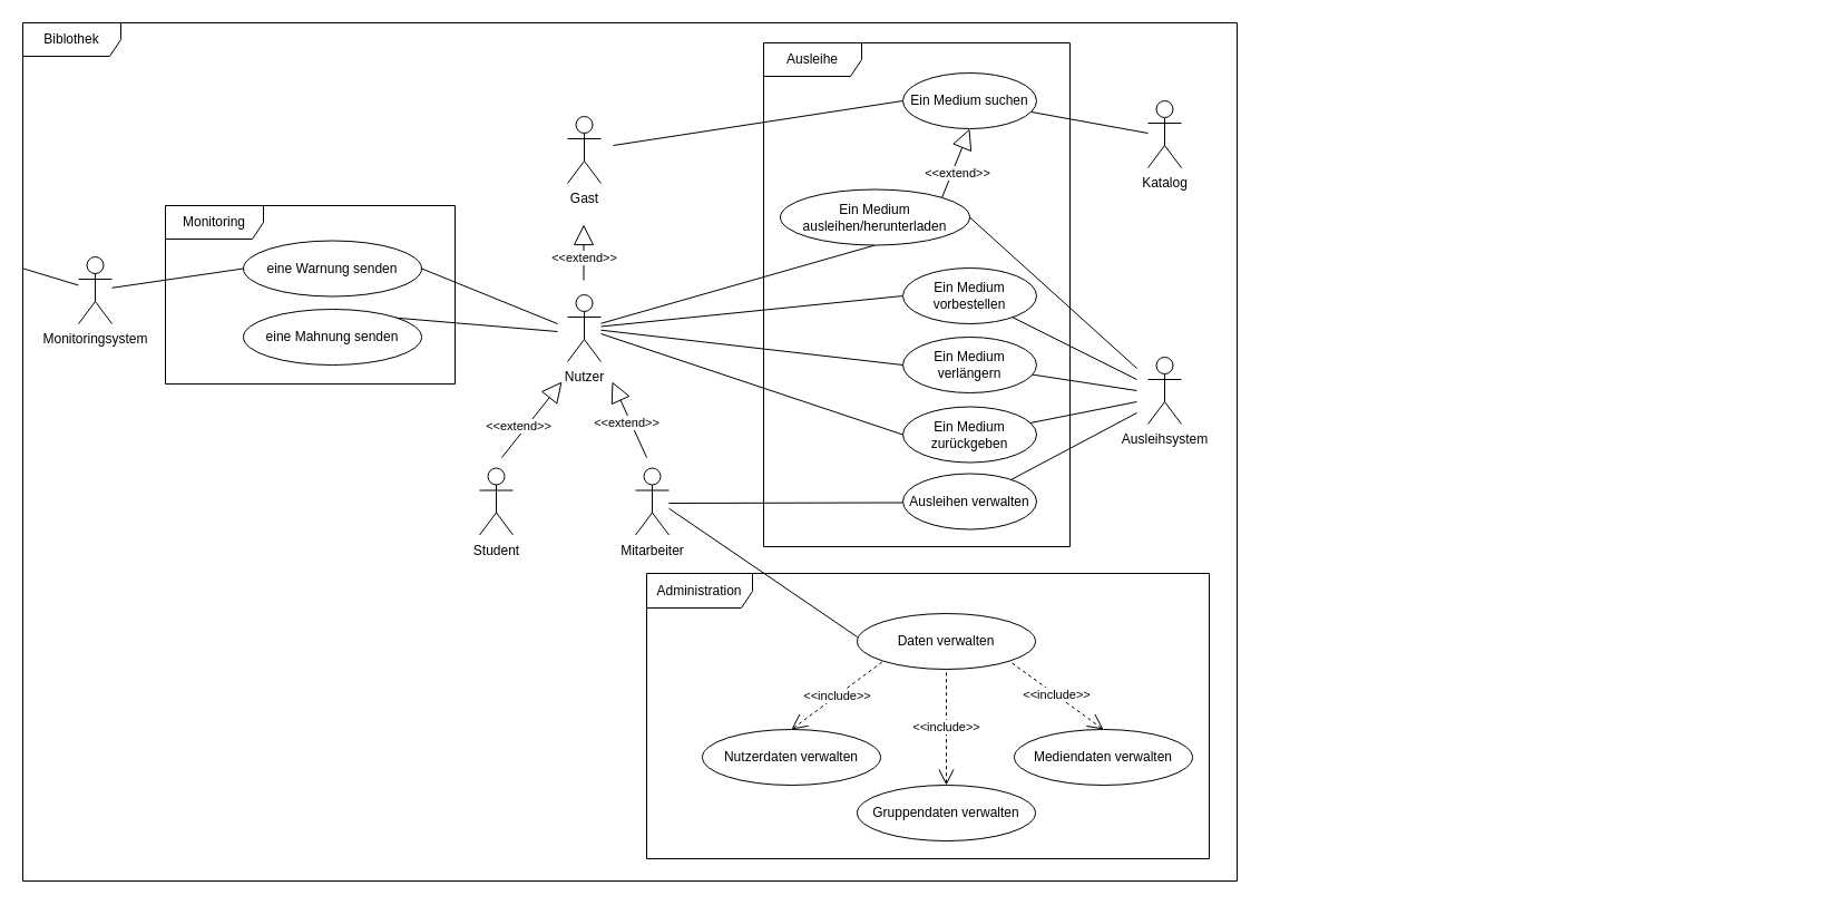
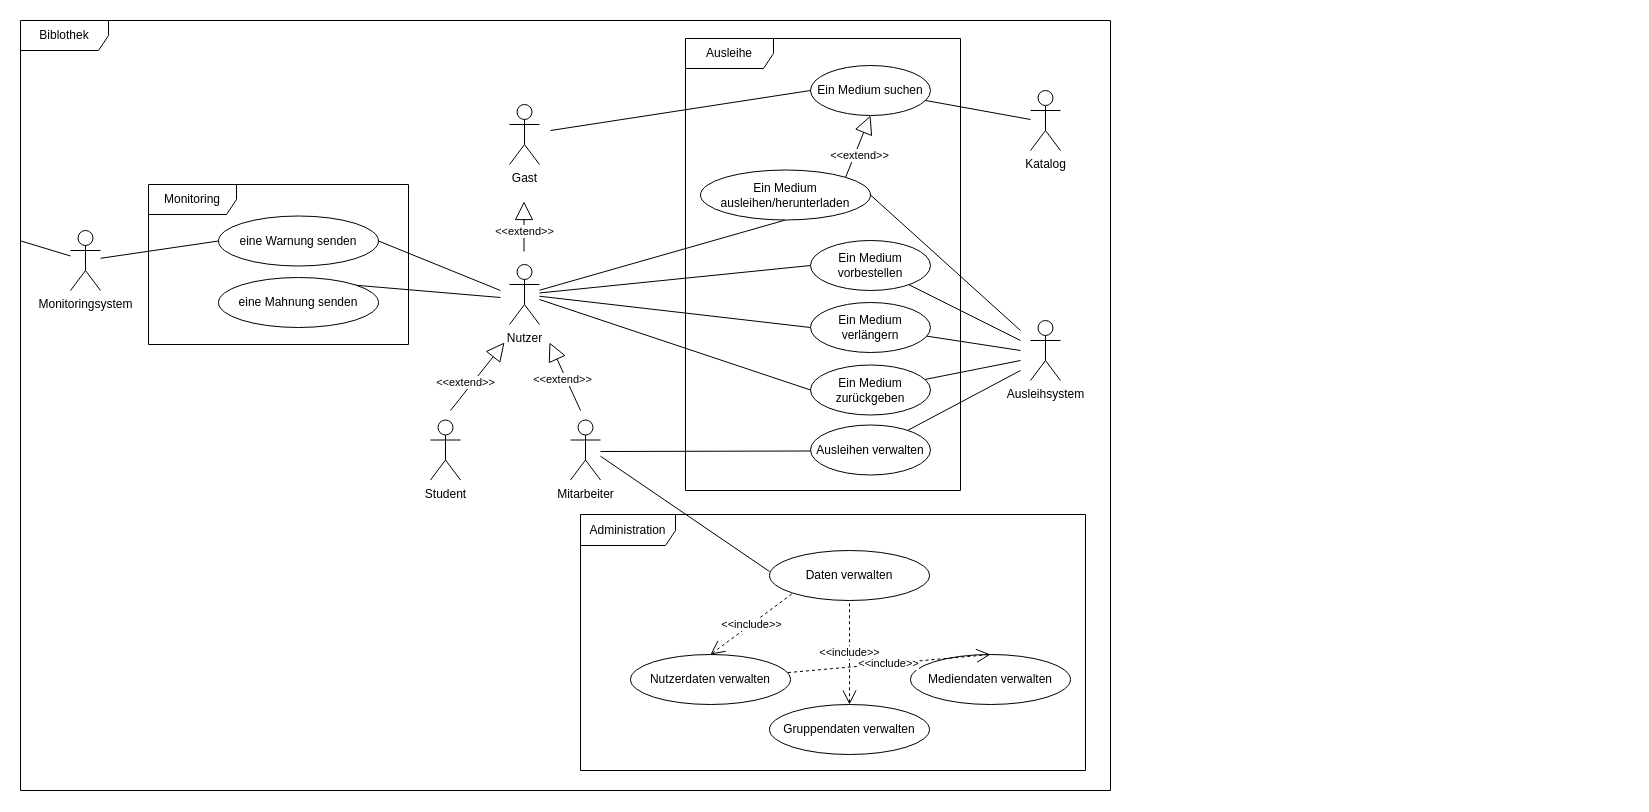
- <mxCell id="49" value="&amp;lt;&amp;lt;include&amp;gt;&amp;gt;" style="endArrow=none;endSize=12;dashed=1;html=1;entryX=1;entryY=1;entryDx=0;entryDy=0;exitX=0.5;exitY=0;exitDx=0;exitDy=0;endFill=0;startSize=12;startArrow=open;startFill=0;" edge="1" parent="1" source="47" target="43"><mxGeometry width="160" relative="1" as="geometry"><mxPoint x="720" y="875" as="sourcePoint" /><mxPoint x="823.618" y="837.42" as="targetPoint" /></mxGeometry></mxCell>
+ <mxCell id="49" value="&amp;lt;&amp;lt;include&amp;gt;&amp;gt;" style="endArrow=none;endSize=12;dashed=1;html=1;exitX=0.5;exitY=0;exitDx=0;exitDy=0;endFill=0;startSize=12;startArrow=open;startFill=0;" edge="1" parent="1" source="47" target="45"><mxGeometry width="160" relative="1" as="geometry"><mxPoint x="720" y="875" as="sourcePoint" /><mxPoint x="823.618" y="837.42" as="targetPoint" /></mxGeometry></mxCell>
